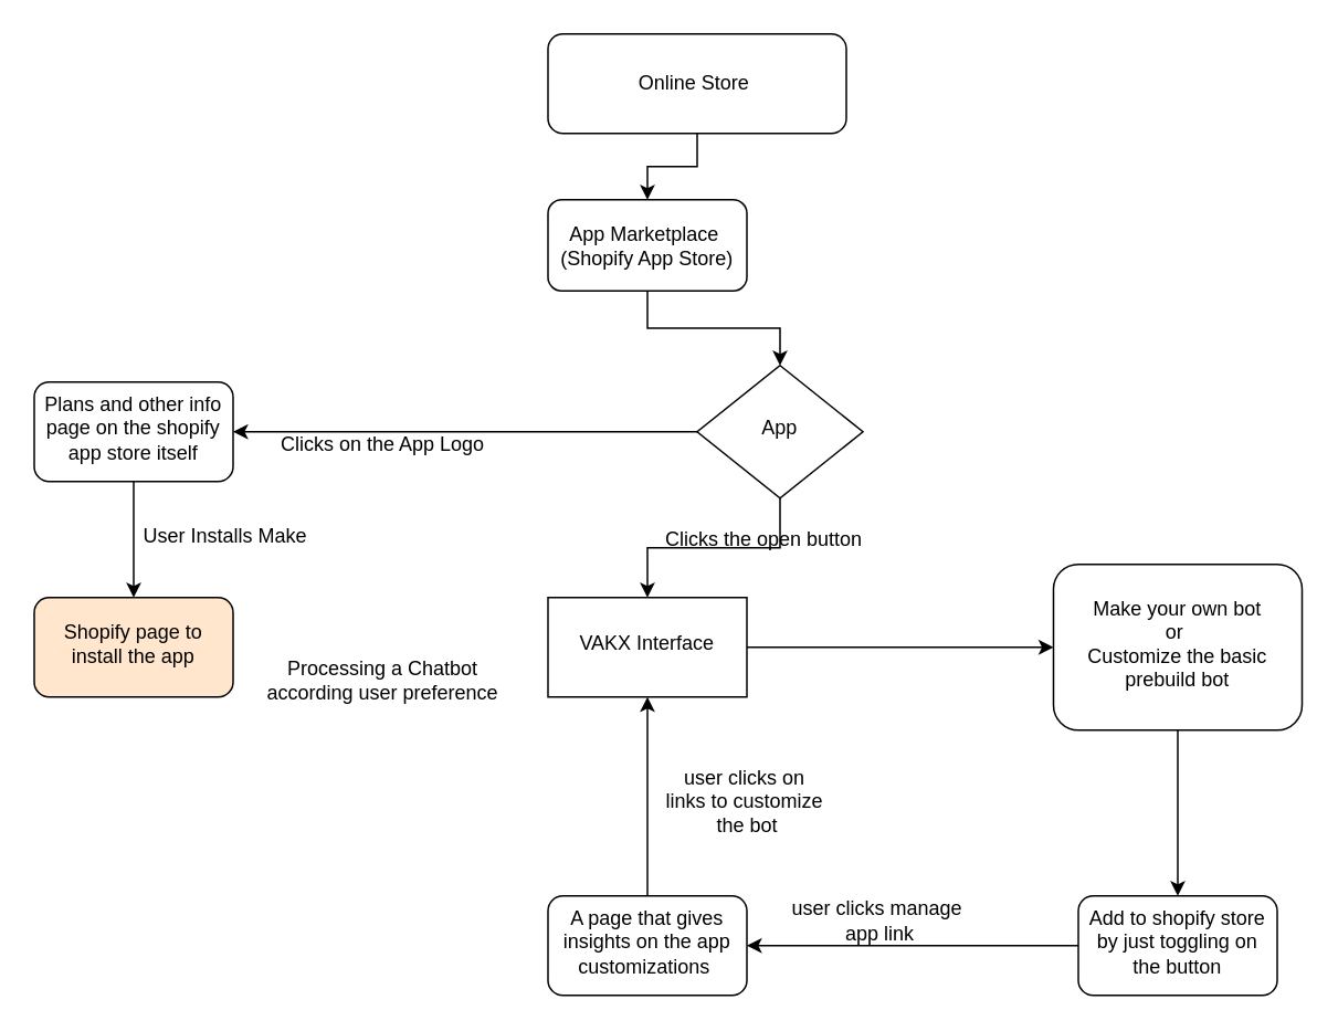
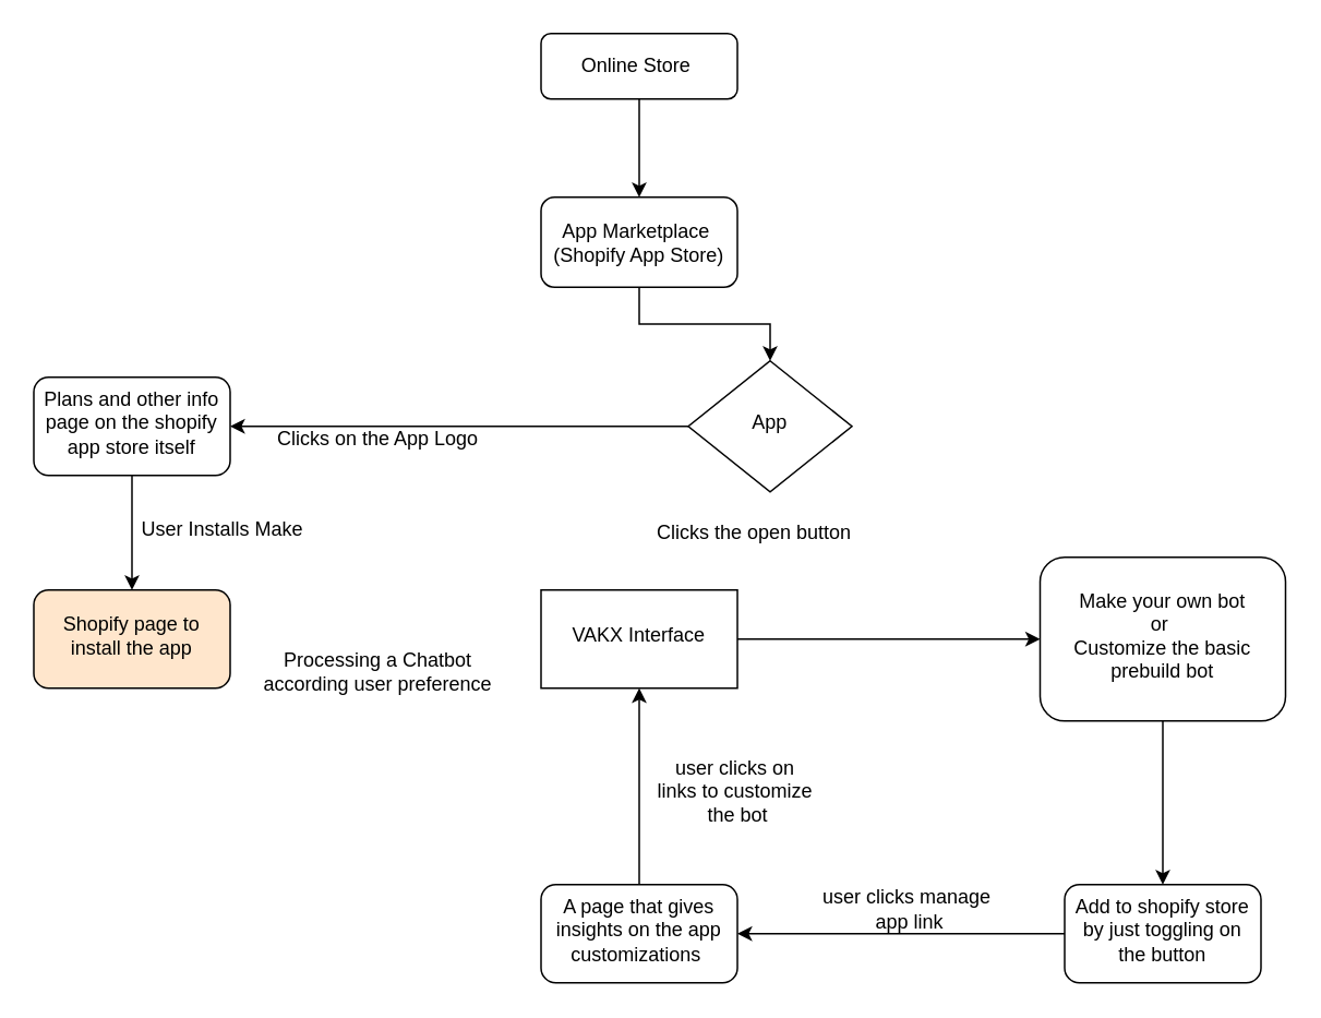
- <mxCell id="3" value="&lt;div&gt;Online Store&amp;nbsp;&lt;/div&gt;" style="rounded=1;whiteSpace=wrap;fontSize=12;glass=0;strokeWidth=1;shadow=0;html=1;" parent="1" vertex="1"><mxGeometry x="330" y="20" width="180" height="60" as="geometry" /></mxCell>
+ <mxCell id="3" value="&lt;div&gt;Online Store&amp;nbsp;&lt;/div&gt;" style="rounded=1;whiteSpace=wrap;fontSize=12;glass=0;strokeWidth=1;shadow=0;html=1;" parent="1" vertex="1"><mxGeometry x="330" y="20" width="120" height="40" as="geometry" /></mxCell>
- <mxCell id="4" value="" style="edgeStyle=orthogonalEdgeStyle;rounded=0;orthogonalLoop=1;jettySize=auto;html=1;" parent="1" source="6" target="11" edge="1"><mxGeometry relative="1" as="geometry" /></mxCell>
- <mxCell id="24" value="user clicks manage&amp;nbsp;&lt;br&gt;app link" style="text;html=1;align=center;verticalAlign=middle;resizable=0;points=[];autosize=1;strokeColor=none;fillColor=none;" parent="1" vertex="1"><mxGeometry x="465" y="535" width="130" height="40" as="geometry" /></mxCell>
+ <mxCell id="24" value="user clicks manage&amp;nbsp;&lt;br&gt;app link" style="text;html=1;align=center;verticalAlign=middle;resizable=0;points=[];autosize=1;strokeColor=none;fillColor=none;" parent="1" vertex="1"><mxGeometry x="490" y="535" width="130" height="40" as="geometry" /></mxCell>
